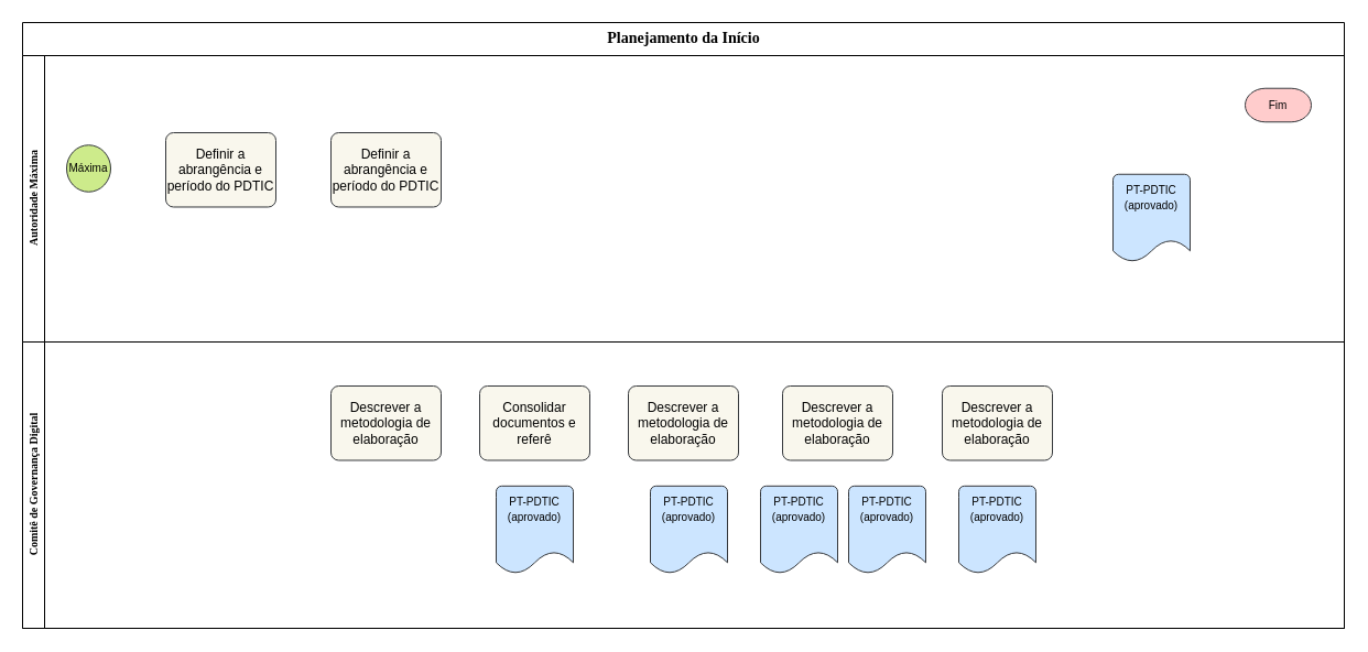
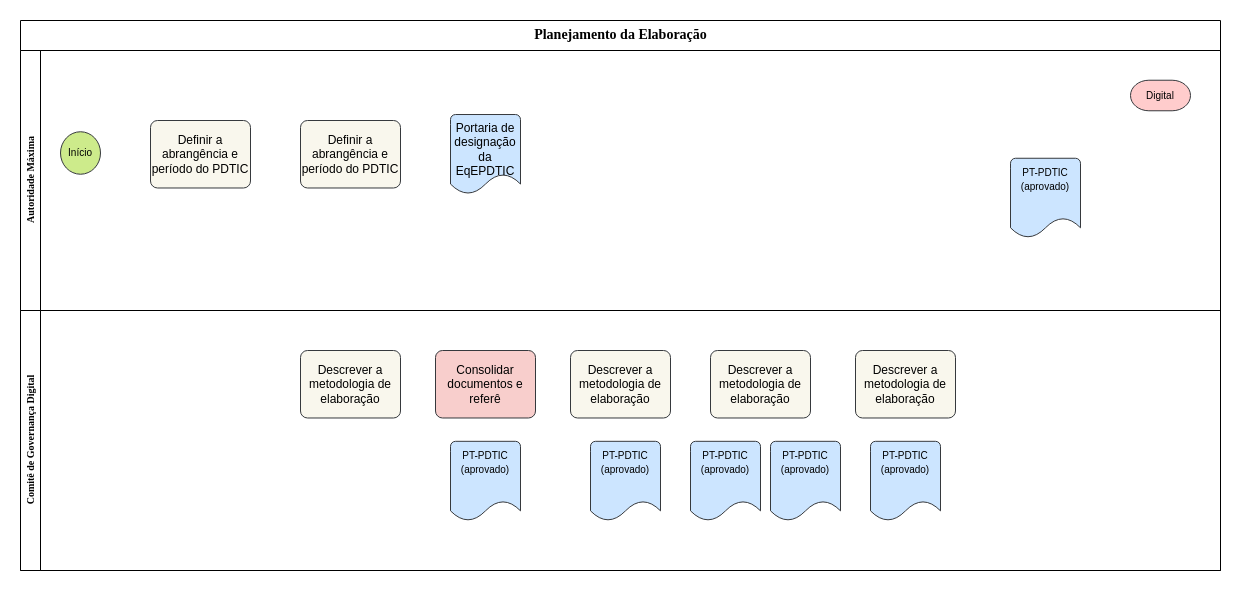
- <mxCell id="2" value="&lt;font style=&quot;font-size: 14px;&quot;&gt;Planejamento da Início&lt;/font&gt;" style="swimlane;html=1;childLayout=stackLayout;horizontal=1;startSize=30;horizontalStack=0;rounded=0;shadow=0;labelBackgroundColor=none;strokeWidth=1;fontFamily=Verdana;fontSize=7;align=center;container=0;swimlaneLine=1;glass=0;swimlaneHead=1;swimlaneBody=1;fillColor=light-dark(#FFFFFF,#FFFFFF);strokeColor=light-dark(#000000,#000000);fontColor=light-dark(#000000,#000000);" vertex="1" parent="1"><mxGeometry x="20" y="20" width="1200" height="550" as="geometry"><mxRectangle x="180" y="70" width="60" height="20" as="alternateBounds" /></mxGeometry></mxCell>
+ <mxCell id="2" value="&lt;font style=&quot;font-size: 14px;&quot;&gt;Planejamento da Elaboração&lt;/font&gt;" style="swimlane;html=1;childLayout=stackLayout;horizontal=1;startSize=30;horizontalStack=0;rounded=0;shadow=0;labelBackgroundColor=none;strokeWidth=1;fontFamily=Verdana;fontSize=7;align=center;container=0;swimlaneLine=1;glass=0;swimlaneHead=1;swimlaneBody=1;fillColor=light-dark(#FFFFFF,#FFFFFF);strokeColor=light-dark(#000000,#000000);fontColor=light-dark(#000000,#000000);" vertex="1" parent="1"><mxGeometry x="20" y="20" width="1200" height="550" as="geometry"><mxRectangle x="180" y="70" width="60" height="20" as="alternateBounds" /></mxGeometry></mxCell>
- <mxCell id="22" value="&lt;font style=&quot;font-size: 10px;&quot;&gt;Fim&lt;/font&gt;" style="strokeWidth=1;html=1;shape=mxgraph.flowchart.terminator;whiteSpace=wrap;fillColor=#ffcccc;strokeColor=#36393d;swimlaneLine=1;shadow=0;" vertex="1" parent="10"><mxGeometry x="1110" y="-230.27" width="60" height="30.54" as="geometry" /></mxCell>
+ <mxCell id="22" value="&lt;font style=&quot;font-size: 10px;&quot;&gt;Digital&lt;/font&gt;" style="strokeWidth=1;html=1;shape=mxgraph.flowchart.terminator;whiteSpace=wrap;fillColor=#ffcccc;strokeColor=#36393d;swimlaneLine=1;shadow=0;" vertex="1" parent="10"><mxGeometry x="1110" y="-230.27" width="60" height="30.54" as="geometry" /></mxCell>
- <mxCell id="15" value="&lt;font style=&quot;font-size: 10px;&quot;&gt;Máxima&lt;/font&gt;" style="strokeWidth=1;html=1;shape=mxgraph.flowchart.start_2;whiteSpace=wrap;fillColor=#cdeb8b;strokeColor=#36393d;swimlaneLine=1;shadow=0;" vertex="1" parent="10"><mxGeometry x="40" y="-178.76" width="40" height="42.5" as="geometry" /></mxCell>
+ <mxCell id="15" value="&lt;font style=&quot;font-size: 10px;&quot;&gt;Início&lt;/font&gt;" style="strokeWidth=1;html=1;shape=mxgraph.flowchart.start_2;whiteSpace=wrap;fillColor=#cdeb8b;strokeColor=#36393d;swimlaneLine=1;shadow=0;" vertex="1" parent="10"><mxGeometry x="40" y="-178.76" width="40" height="42.5" as="geometry" /></mxCell>
+ <mxCell id="9" value="Portaria de designação da EqEPDTIC" style="strokeWidth=1;html=1;shape=mxgraph.flowchart.document2;whiteSpace=wrap;size=0.25;verticalAlign=top;fillColor=#cce5ff;strokeColor=#36393d;swimlaneLine=1;shadow=0;" vertex="1" parent="3"><mxGeometry x="430" y="64.02" width="70" height="79.46" as="geometry" /></mxCell>
- <mxCell id="24" value="Consolidar documentos e referê" style="rounded=1;whiteSpace=wrap;html=1;absoluteArcSize=1;arcSize=14;strokeWidth=1;fillColor=#f9f7ed;strokeColor=#36393d;swimlaneLine=1;shadow=0;" vertex="1" parent="10"><mxGeometry x="415" y="40" width="100" height="67.49" as="geometry" /></mxCell>
+ <mxCell id="24" value="Consolidar documentos e referê" style="rounded=1;whiteSpace=wrap;html=1;absoluteArcSize=1;arcSize=14;strokeWidth=1;fillColor=#f8cecc;strokeColor=#36393d;swimlaneLine=1;shadow=0;" vertex="1" parent="10"><mxGeometry x="415" y="40" width="100" height="67.49" as="geometry" /></mxCell>
